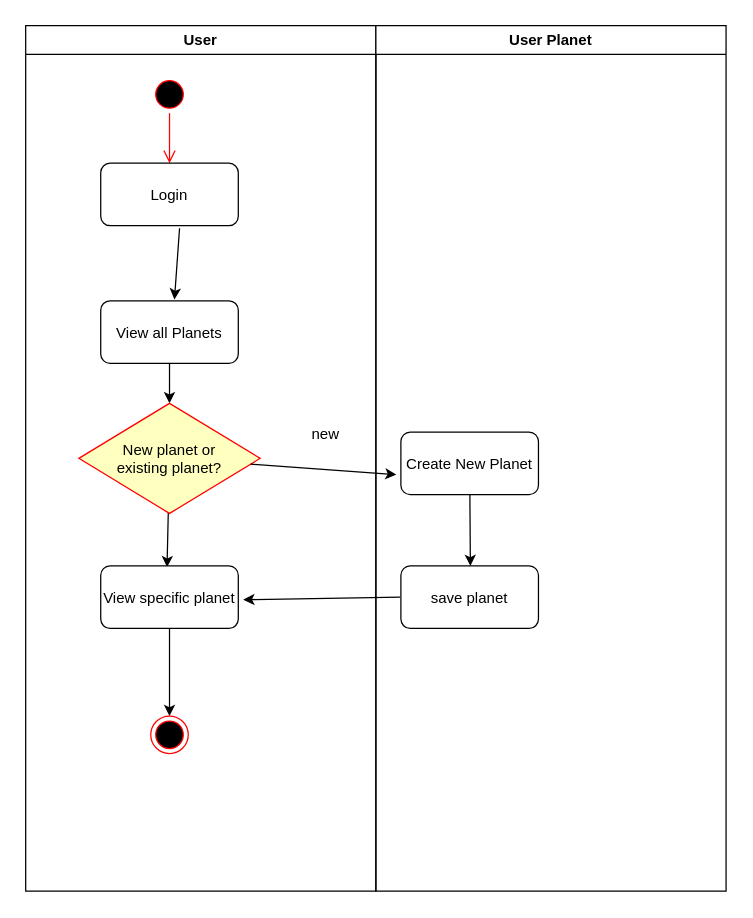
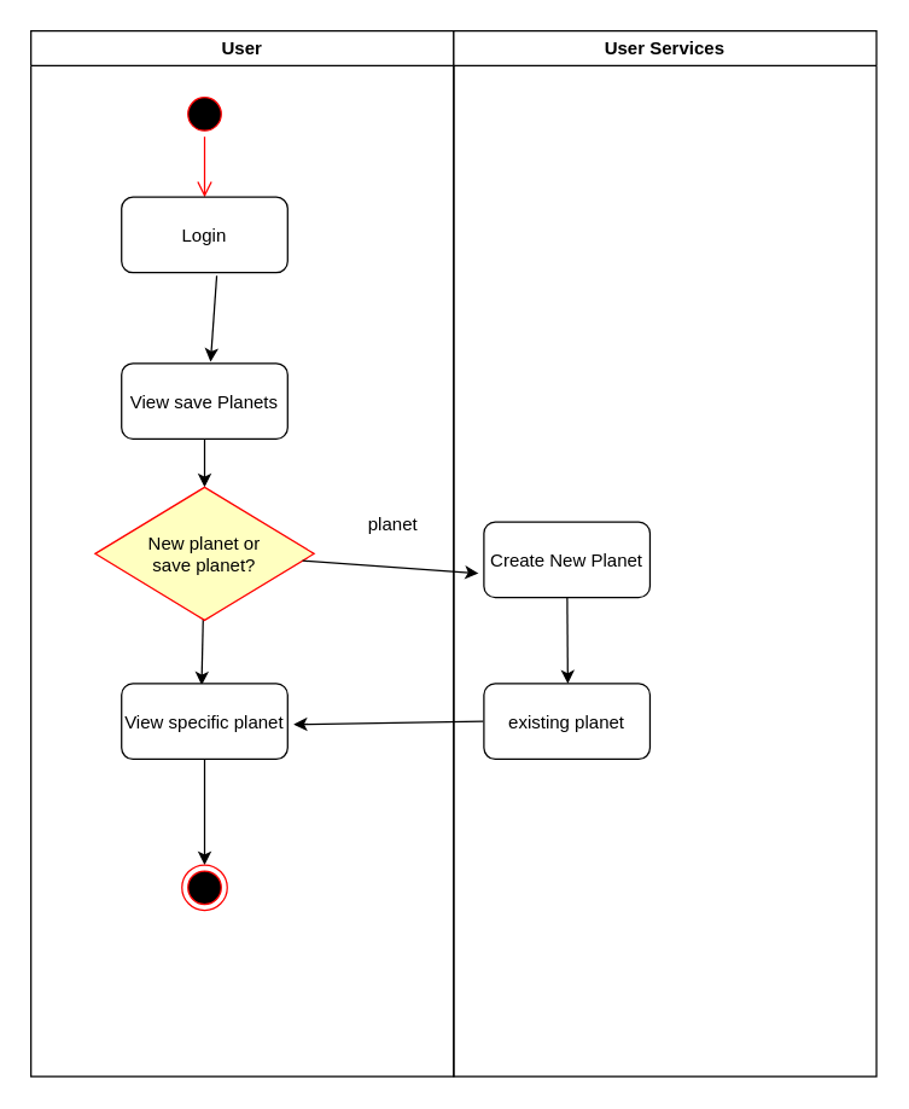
- <mxCell id="15" value="User Planet" style="swimlane;whiteSpace=wrap" parent="1" vertex="1"><mxGeometry x="300" y="20" width="280" height="692" as="geometry" /></mxCell>
+ <mxCell id="15" value="User Services" style="swimlane;whiteSpace=wrap" parent="1" vertex="1"><mxGeometry x="300" y="20" width="280" height="692" as="geometry" /></mxCell>
- <mxCell id="8" value="View all Planets" style="rounded=1;" parent="2" vertex="1"><mxGeometry x="60" y="220" width="110" height="50" as="geometry" /></mxCell>
+ <mxCell id="8" value="View save Planets" style="rounded=1;" parent="2" vertex="1"><mxGeometry x="60" y="220" width="110" height="50" as="geometry" /></mxCell>
- <mxCell id="13" value="new" style="text;html=1;strokeColor=none;fillColor=none;align=center;verticalAlign=middle;whiteSpace=wrap;rounded=0;" vertex="1" parent="2"><mxGeometry x="210" y="312" width="60" height="30" as="geometry" /></mxCell>
+ <mxCell id="13" value="planet" style="text;html=1;strokeColor=none;fillColor=none;align=center;verticalAlign=middle;whiteSpace=wrap;rounded=0;" vertex="1" parent="2"><mxGeometry x="210" y="312" width="60" height="30" as="geometry" /></mxCell>
- <mxCell id="10" value="New planet or &#10;existing planet?" style="rhombus;fillColor=#ffffc0;strokeColor=#ff0000;" parent="2" vertex="1"><mxGeometry x="42.5" y="302" width="145" height="88" as="geometry" /></mxCell>
+ <mxCell id="10" value="New planet or &#10;save planet?" style="rhombus;fillColor=#ffffc0;strokeColor=#ff0000;" parent="2" vertex="1"><mxGeometry x="42.5" y="302" width="145" height="88" as="geometry" /></mxCell>
- <mxCell id="18" value="save planet" style="rounded=1;" parent="15" vertex="1"><mxGeometry x="20" y="432" width="110" height="50" as="geometry" /></mxCell>
+ <mxCell id="18" value="existing planet" style="rounded=1;" parent="15" vertex="1"><mxGeometry x="20" y="432" width="110" height="50" as="geometry" /></mxCell>
